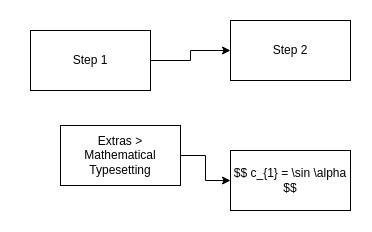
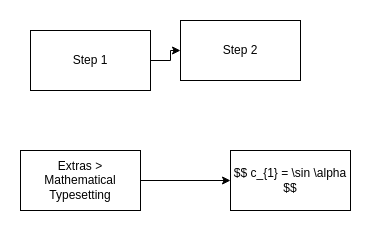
- <mxCell id="4" value="Step 2" style="rounded=0;whiteSpace=wrap;html=1;" vertex="1" parent="1"><mxGeometry x="230" y="20" width="120" height="60" as="geometry" /></mxCell>
+ <mxCell id="4" value="Step 2" style="rounded=0;whiteSpace=wrap;html=1;" vertex="1" parent="1"><mxGeometry x="180" y="20" width="120" height="60" as="geometry" /></mxCell>
- <mxCell id="6" value="Extras &amp;gt; Mathematical Typesetting" style="rounded=0;whiteSpace=wrap;html=1;" vertex="1" parent="1"><mxGeometry x="60" y="125" width="120" height="60" as="geometry" /></mxCell>
+ <mxCell id="6" value="Extras &amp;gt; Mathematical Typesetting" style="rounded=0;whiteSpace=wrap;html=1;" vertex="1" parent="1"><mxGeometry x="20" y="150" width="120" height="60" as="geometry" /></mxCell>
